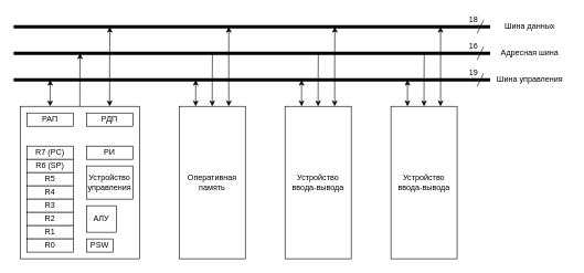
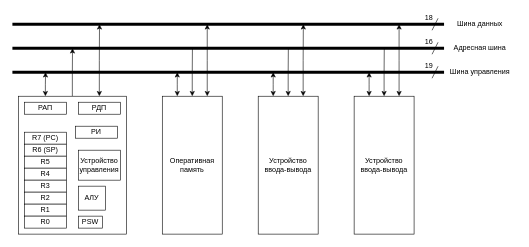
- <mxCell id="8" value="РИ" style="rounded=0;whiteSpace=wrap;html=1;" vertex="1" parent="1"><mxGeometry x="130" y="220" width="70" height="20" as="geometry" /></mxCell>
+ <mxCell id="8" value="РИ" style="rounded=0;whiteSpace=wrap;html=1;" vertex="1" parent="1"><mxGeometry x="125" y="210" width="70" height="20" as="geometry" /></mxCell>
